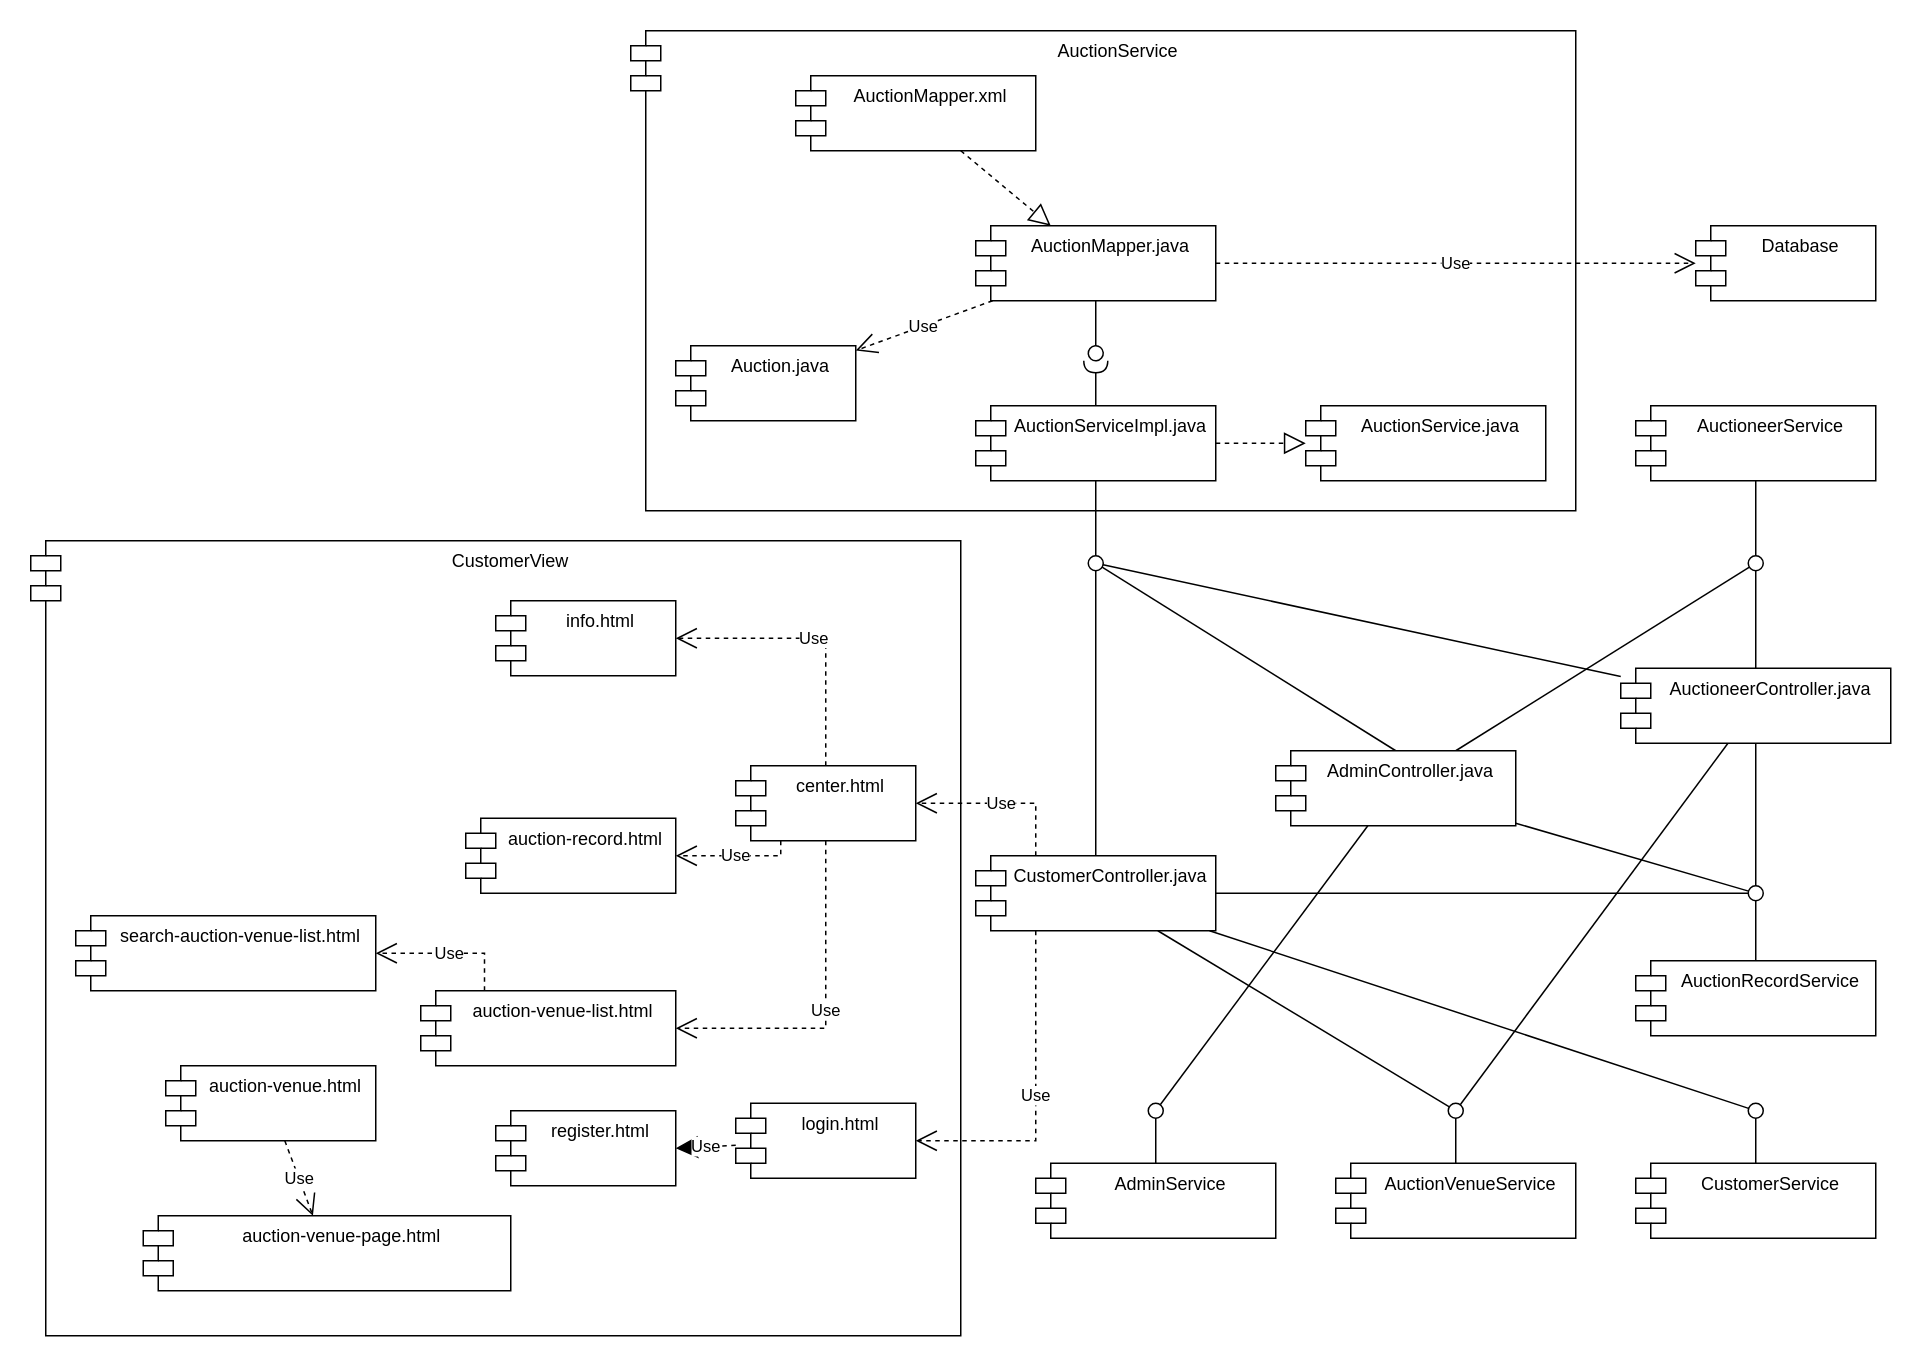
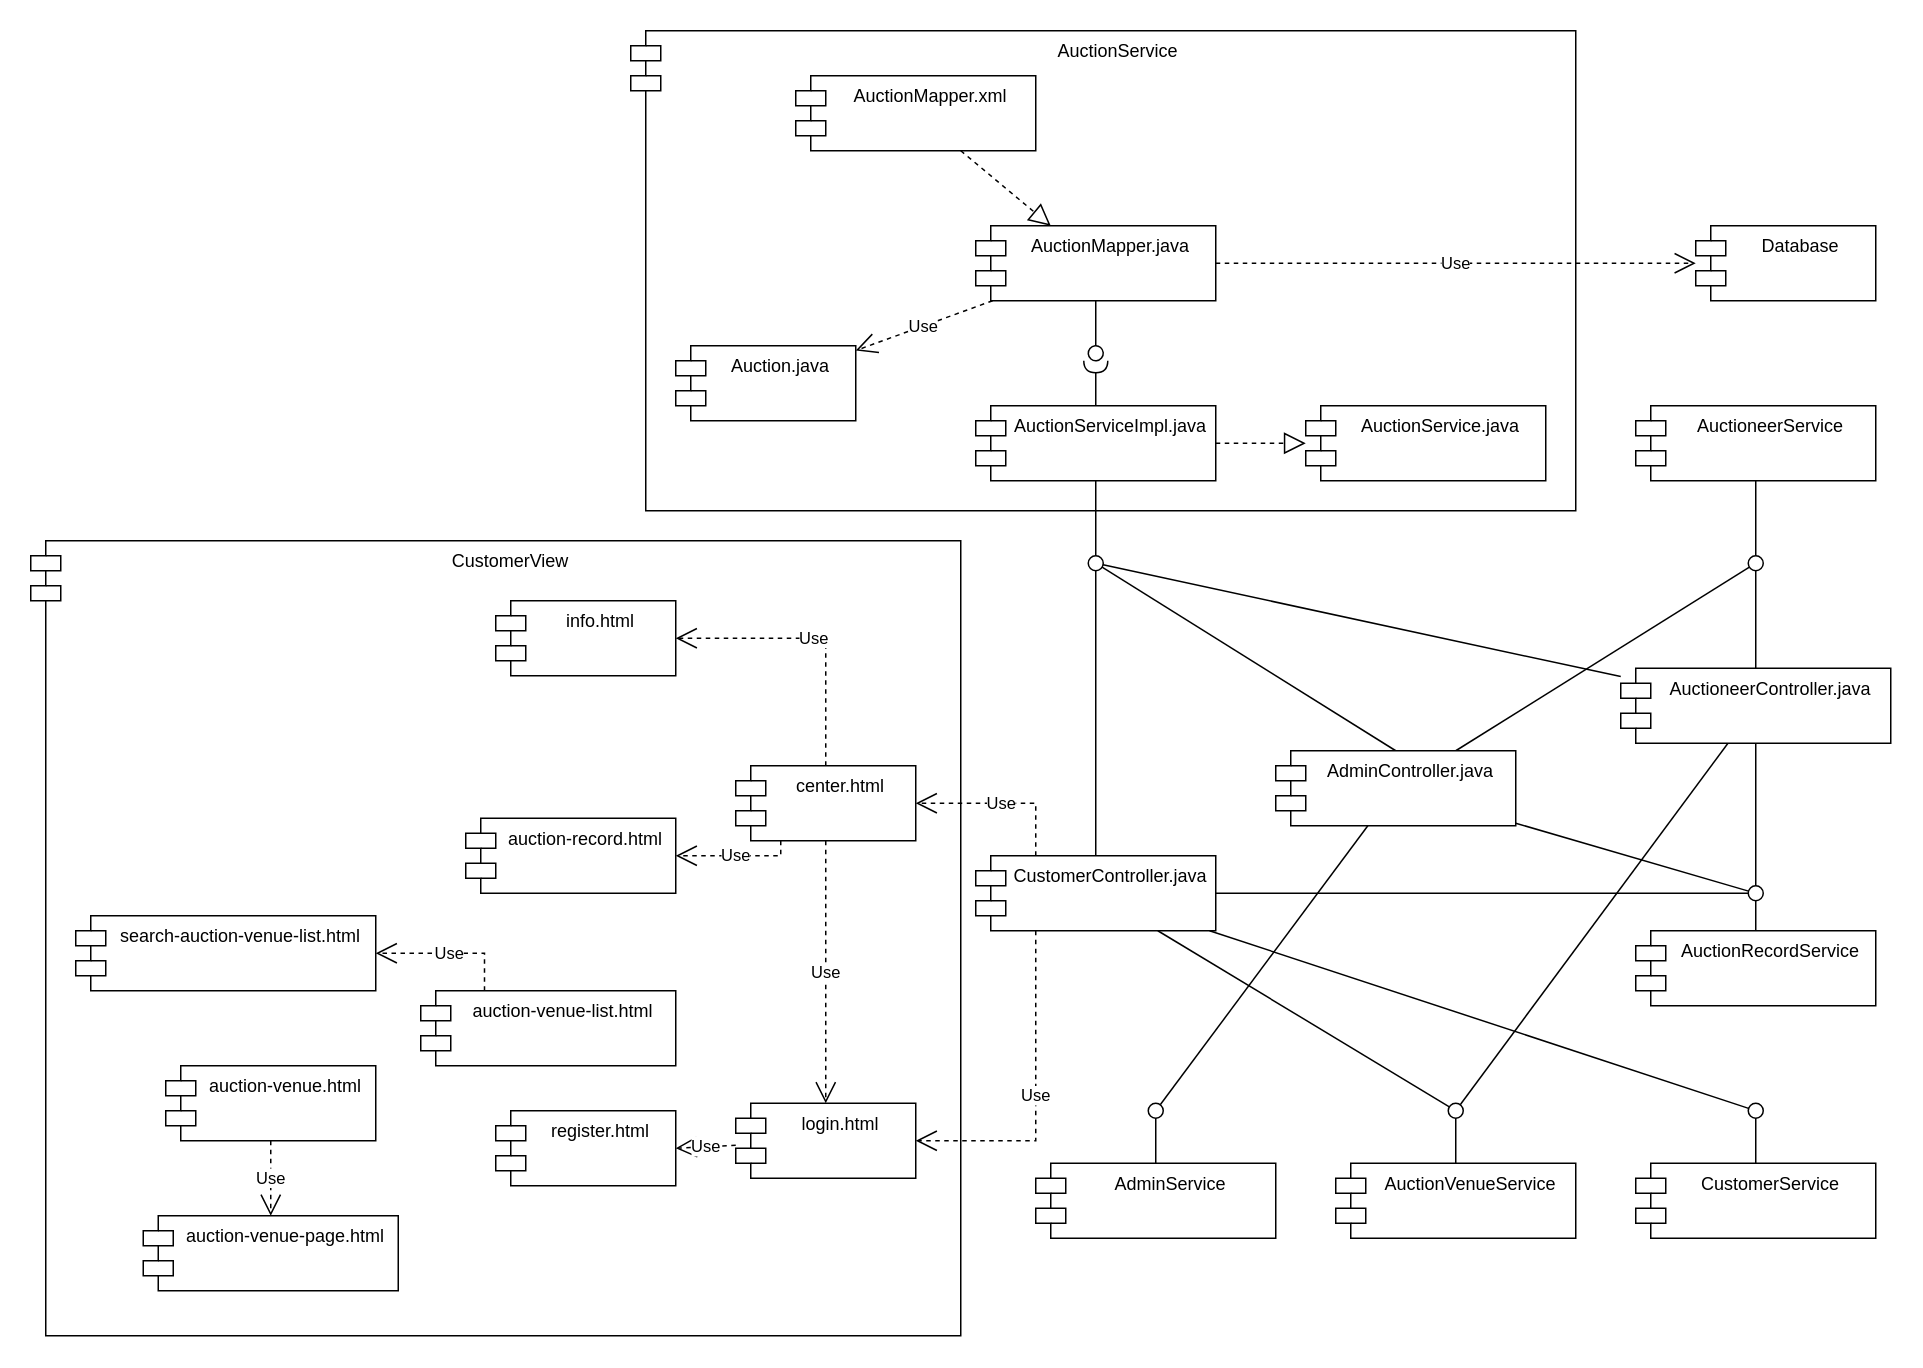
- <mxCell id="25" value="AuctionRecordService" style="shape=module;align=left;spacingLeft=20;align=center;verticalAlign=top;" parent="1" vertex="1"><mxGeometry x="1090" y="640" width="160" height="50" as="geometry" /></mxCell>
+ <mxCell id="25" value="AuctionRecordService" style="shape=module;align=left;spacingLeft=20;align=center;verticalAlign=top;" parent="1" vertex="1"><mxGeometry x="1090" y="620" width="160" height="50" as="geometry" /></mxCell>
- <mxCell id="60" value="Use" style="endArrow=open;endSize=12;dashed=1;html=1;rounded=0;exitX=0.5;exitY=1;exitDx=0;exitDy=0;entryX=1;entryY=0.5;entryDx=0;entryDy=0;edgeStyle=orthogonalEdgeStyle;" edge="1" parent="1" source="49" target="57"><mxGeometry width="160" relative="1" as="geometry"><mxPoint x="430" y="660" as="sourcePoint" /><mxPoint x="590" y="660" as="targetPoint" /></mxGeometry></mxCell>
+ <mxCell id="60" value="Use" style="endArrow=open;endSize=12;dashed=1;html=1;rounded=0;exitX=0.5;exitY=1;exitDx=0;exitDy=0;edgeStyle=orthogonalEdgeStyle;" edge="1" parent="1" source="49" target="50"><mxGeometry width="160" relative="1" as="geometry"><mxPoint x="430" y="660" as="sourcePoint" /><mxPoint x="590" y="660" as="targetPoint" /></mxGeometry></mxCell>
- <mxCell id="64" value="Use" style="endArrow=classic;endSize=12;dashed=1;html=1;rounded=0;entryX=1;entryY=0.5;entryDx=0;entryDy=0;" edge="1" parent="1" source="50" target="51"><mxGeometry width="160" relative="1" as="geometry"><mxPoint x="280" y="930" as="sourcePoint" /><mxPoint x="440" y="930" as="targetPoint" /></mxGeometry></mxCell>
+ <mxCell id="64" value="Use" style="endArrow=open;endSize=12;dashed=1;html=1;rounded=0;entryX=1;entryY=0.5;entryDx=0;entryDy=0;" edge="1" parent="1" source="50" target="51"><mxGeometry width="160" relative="1" as="geometry"><mxPoint x="280" y="930" as="sourcePoint" /><mxPoint x="440" y="930" as="targetPoint" /></mxGeometry></mxCell>
- <mxCell id="55" value="auction-venue-page.html" style="shape=module;align=left;spacingLeft=20;align=center;verticalAlign=top;" vertex="1" parent="1"><mxGeometry x="95" y="810" width="245" height="50" as="geometry" /></mxCell>
+ <mxCell id="55" value="auction-venue-page.html" style="shape=module;align=left;spacingLeft=20;align=center;verticalAlign=top;" vertex="1" parent="1"><mxGeometry x="95" y="810" width="170" height="50" as="geometry" /></mxCell>
